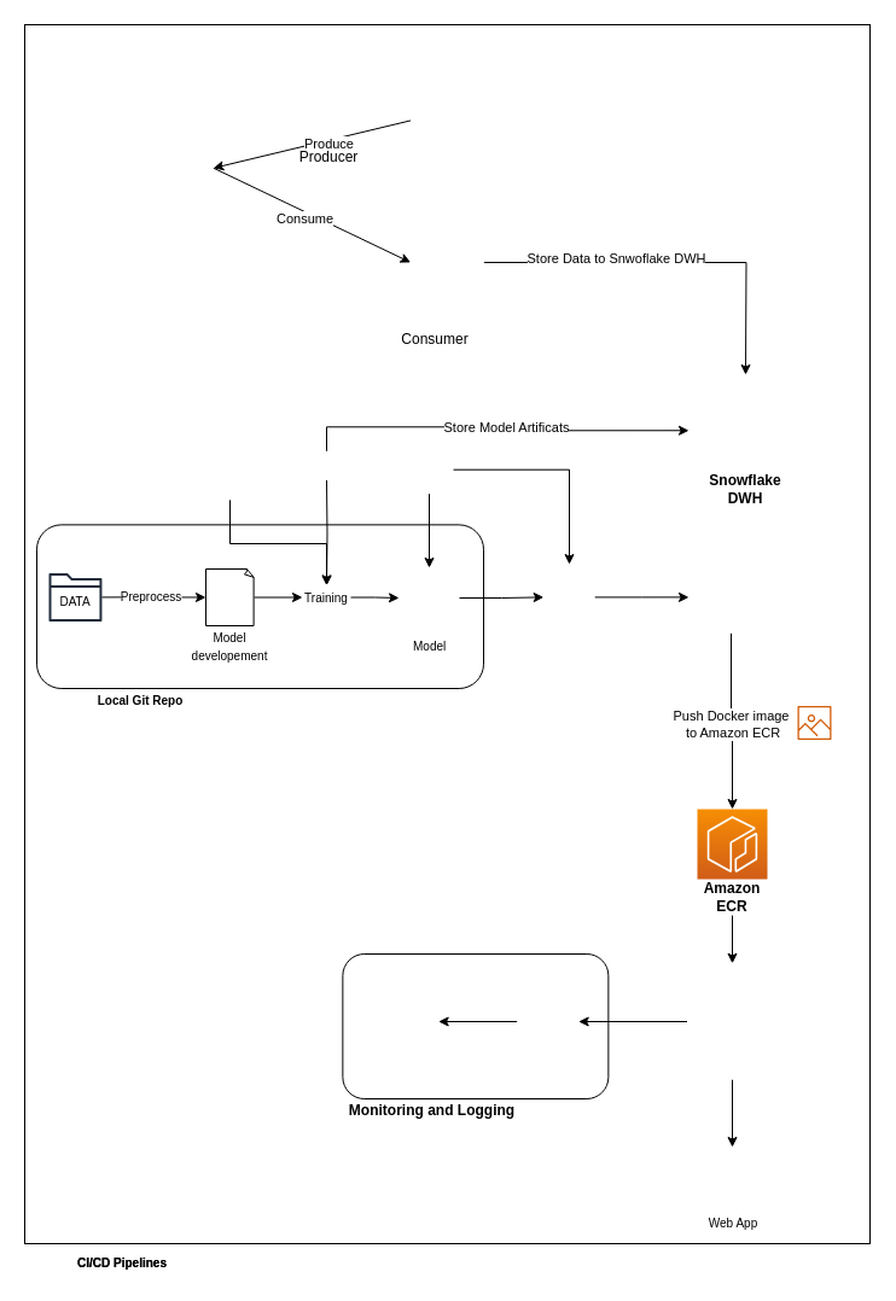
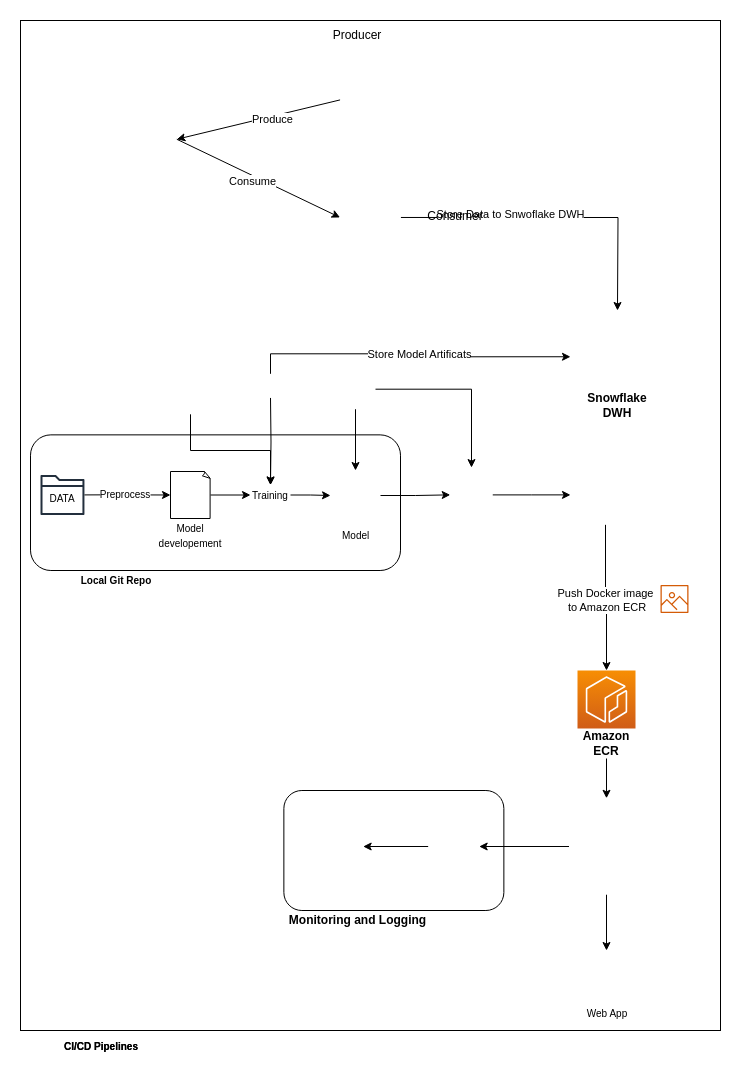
- <mxCell id="117" value="Producer" style="text;html=1;strokeColor=none;fillColor=none;align=center;verticalAlign=middle;whiteSpace=wrap;rounded=0;" vertex="1" parent="1"><mxGeometry x="242" y="115" width="60" height="30" as="geometry" /></mxCell>
+ <mxCell id="117" value="Producer" style="text;html=1;strokeColor=none;fillColor=none;align=center;verticalAlign=middle;whiteSpace=wrap;rounded=0;" vertex="1" parent="1"><mxGeometry x="327" y="20" width="60" height="30" as="geometry" /></mxCell>
- <mxCell id="116" value="Consumer" style="text;html=1;strokeColor=none;fillColor=none;align=center;verticalAlign=middle;whiteSpace=wrap;rounded=0;" vertex="1" parent="1"><mxGeometry x="330" y="266.38" width="60" height="30" as="geometry" /></mxCell>
+ <mxCell id="116" value="Consumer" style="text;html=1;strokeColor=none;fillColor=none;align=center;verticalAlign=middle;whiteSpace=wrap;rounded=0;" vertex="1" parent="1"><mxGeometry x="425" y="201.38" width="60" height="30" as="geometry" /></mxCell>
